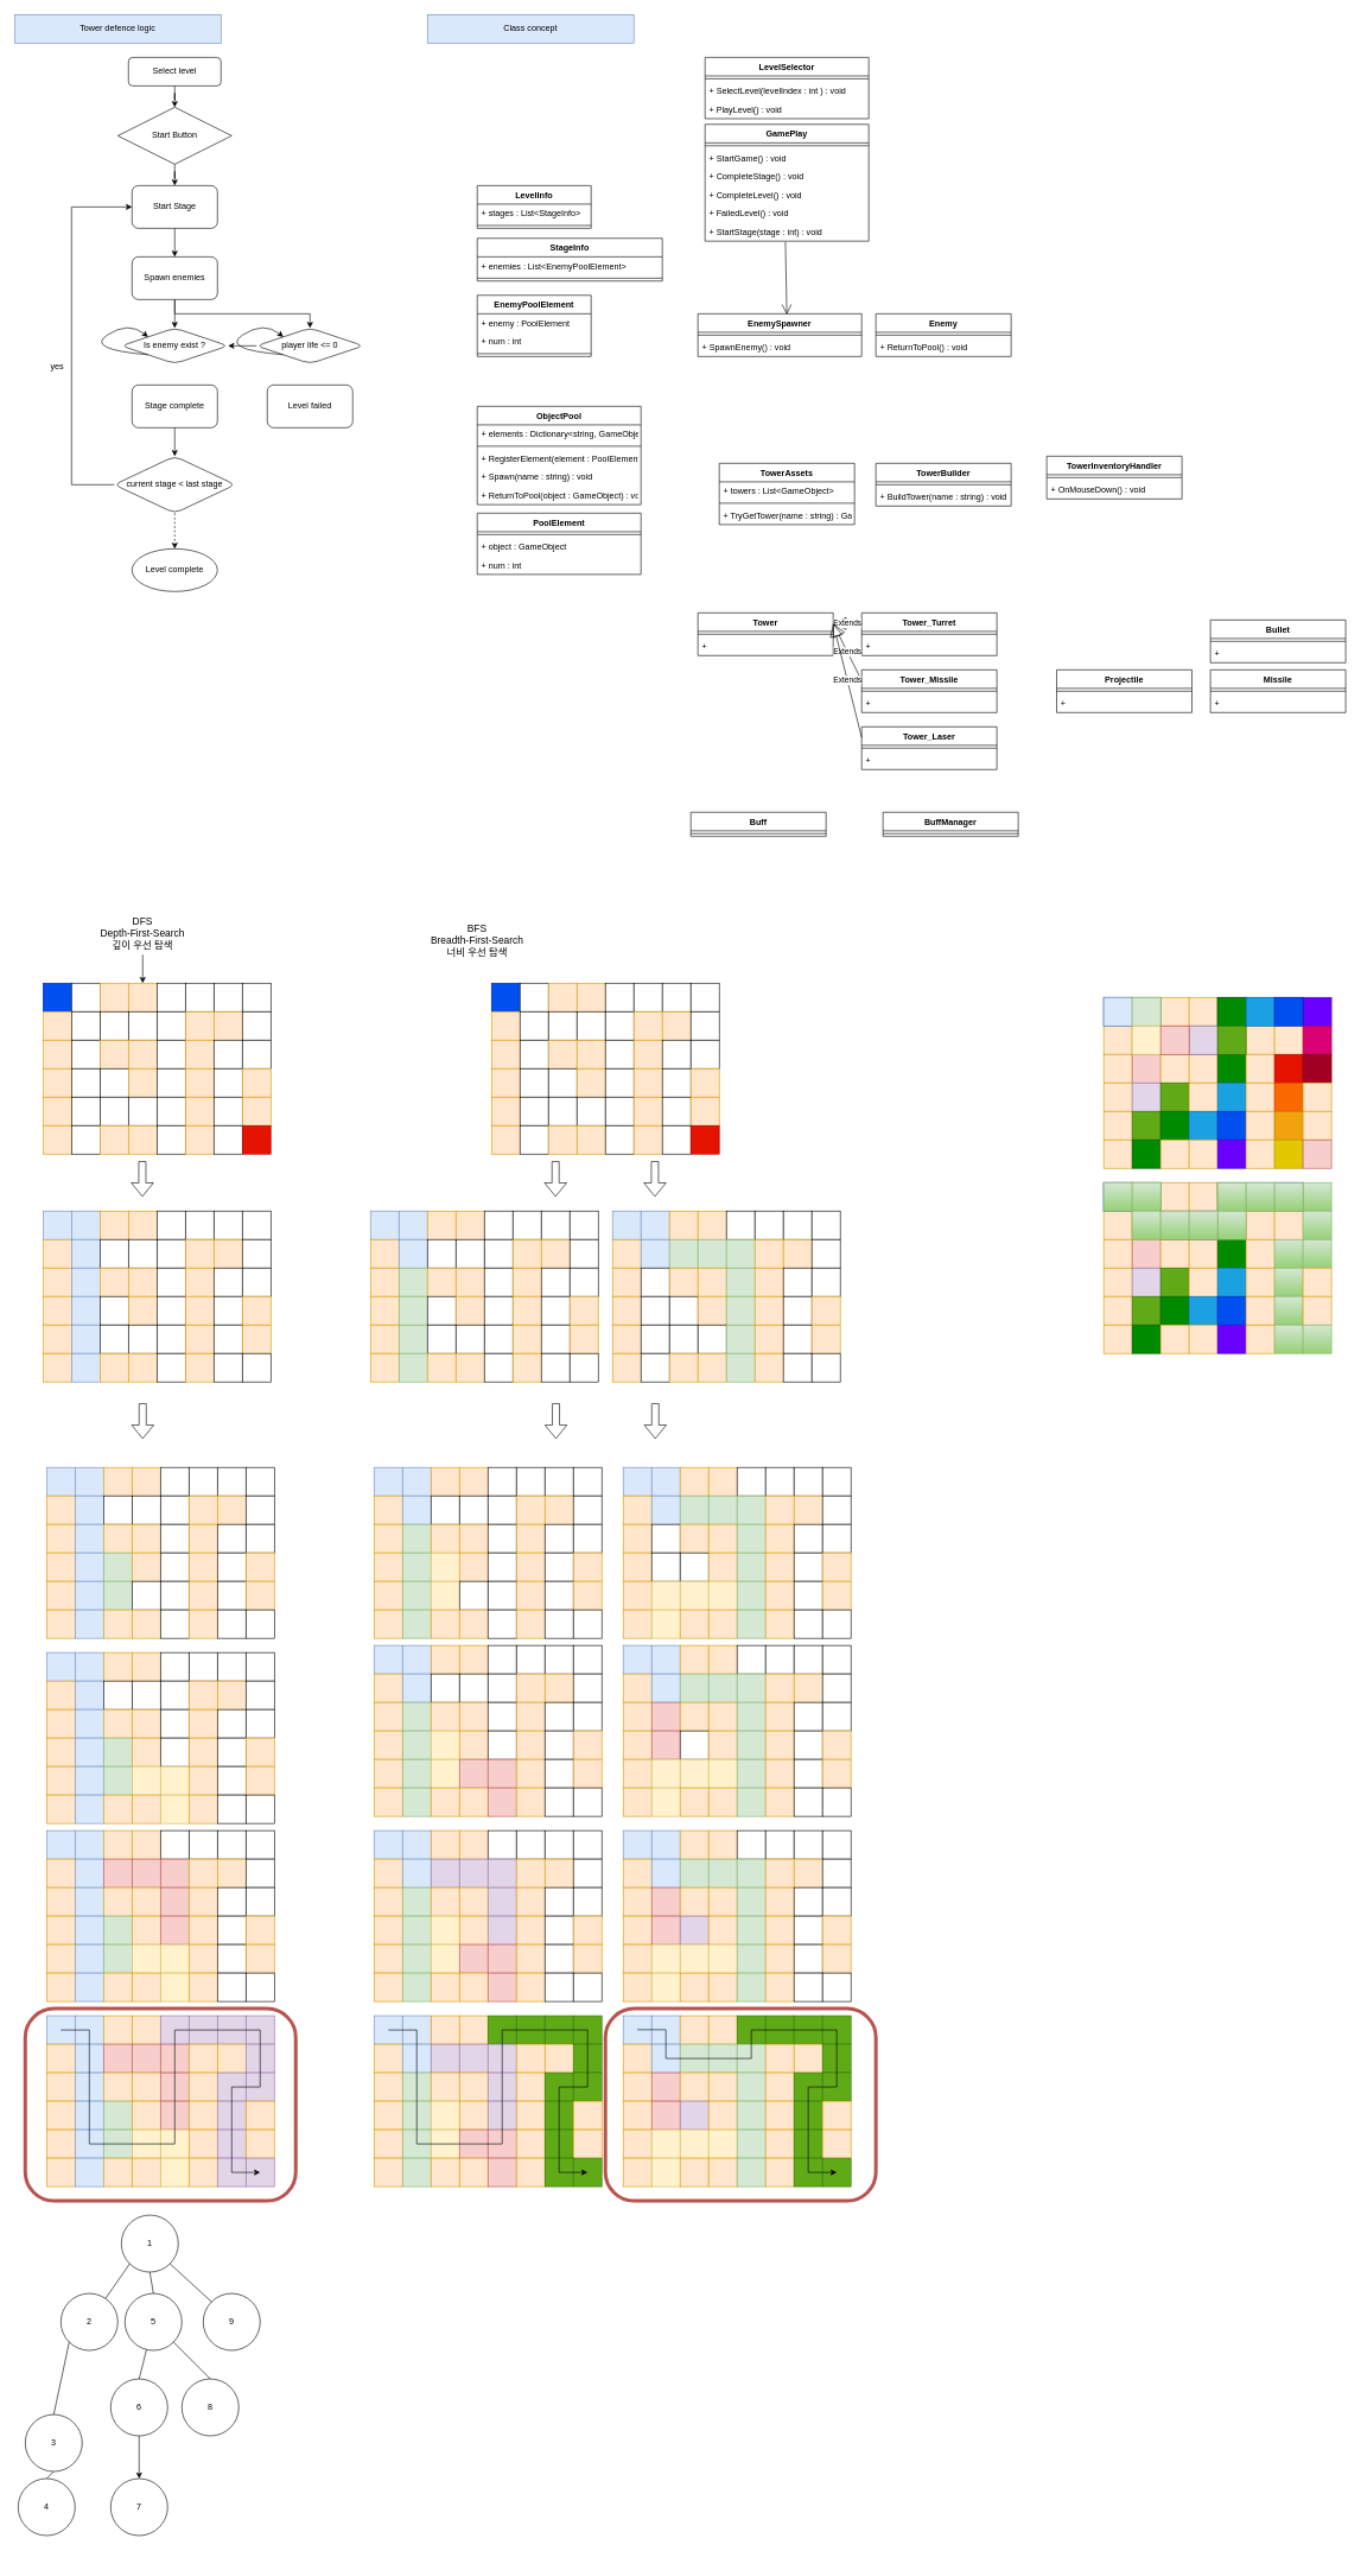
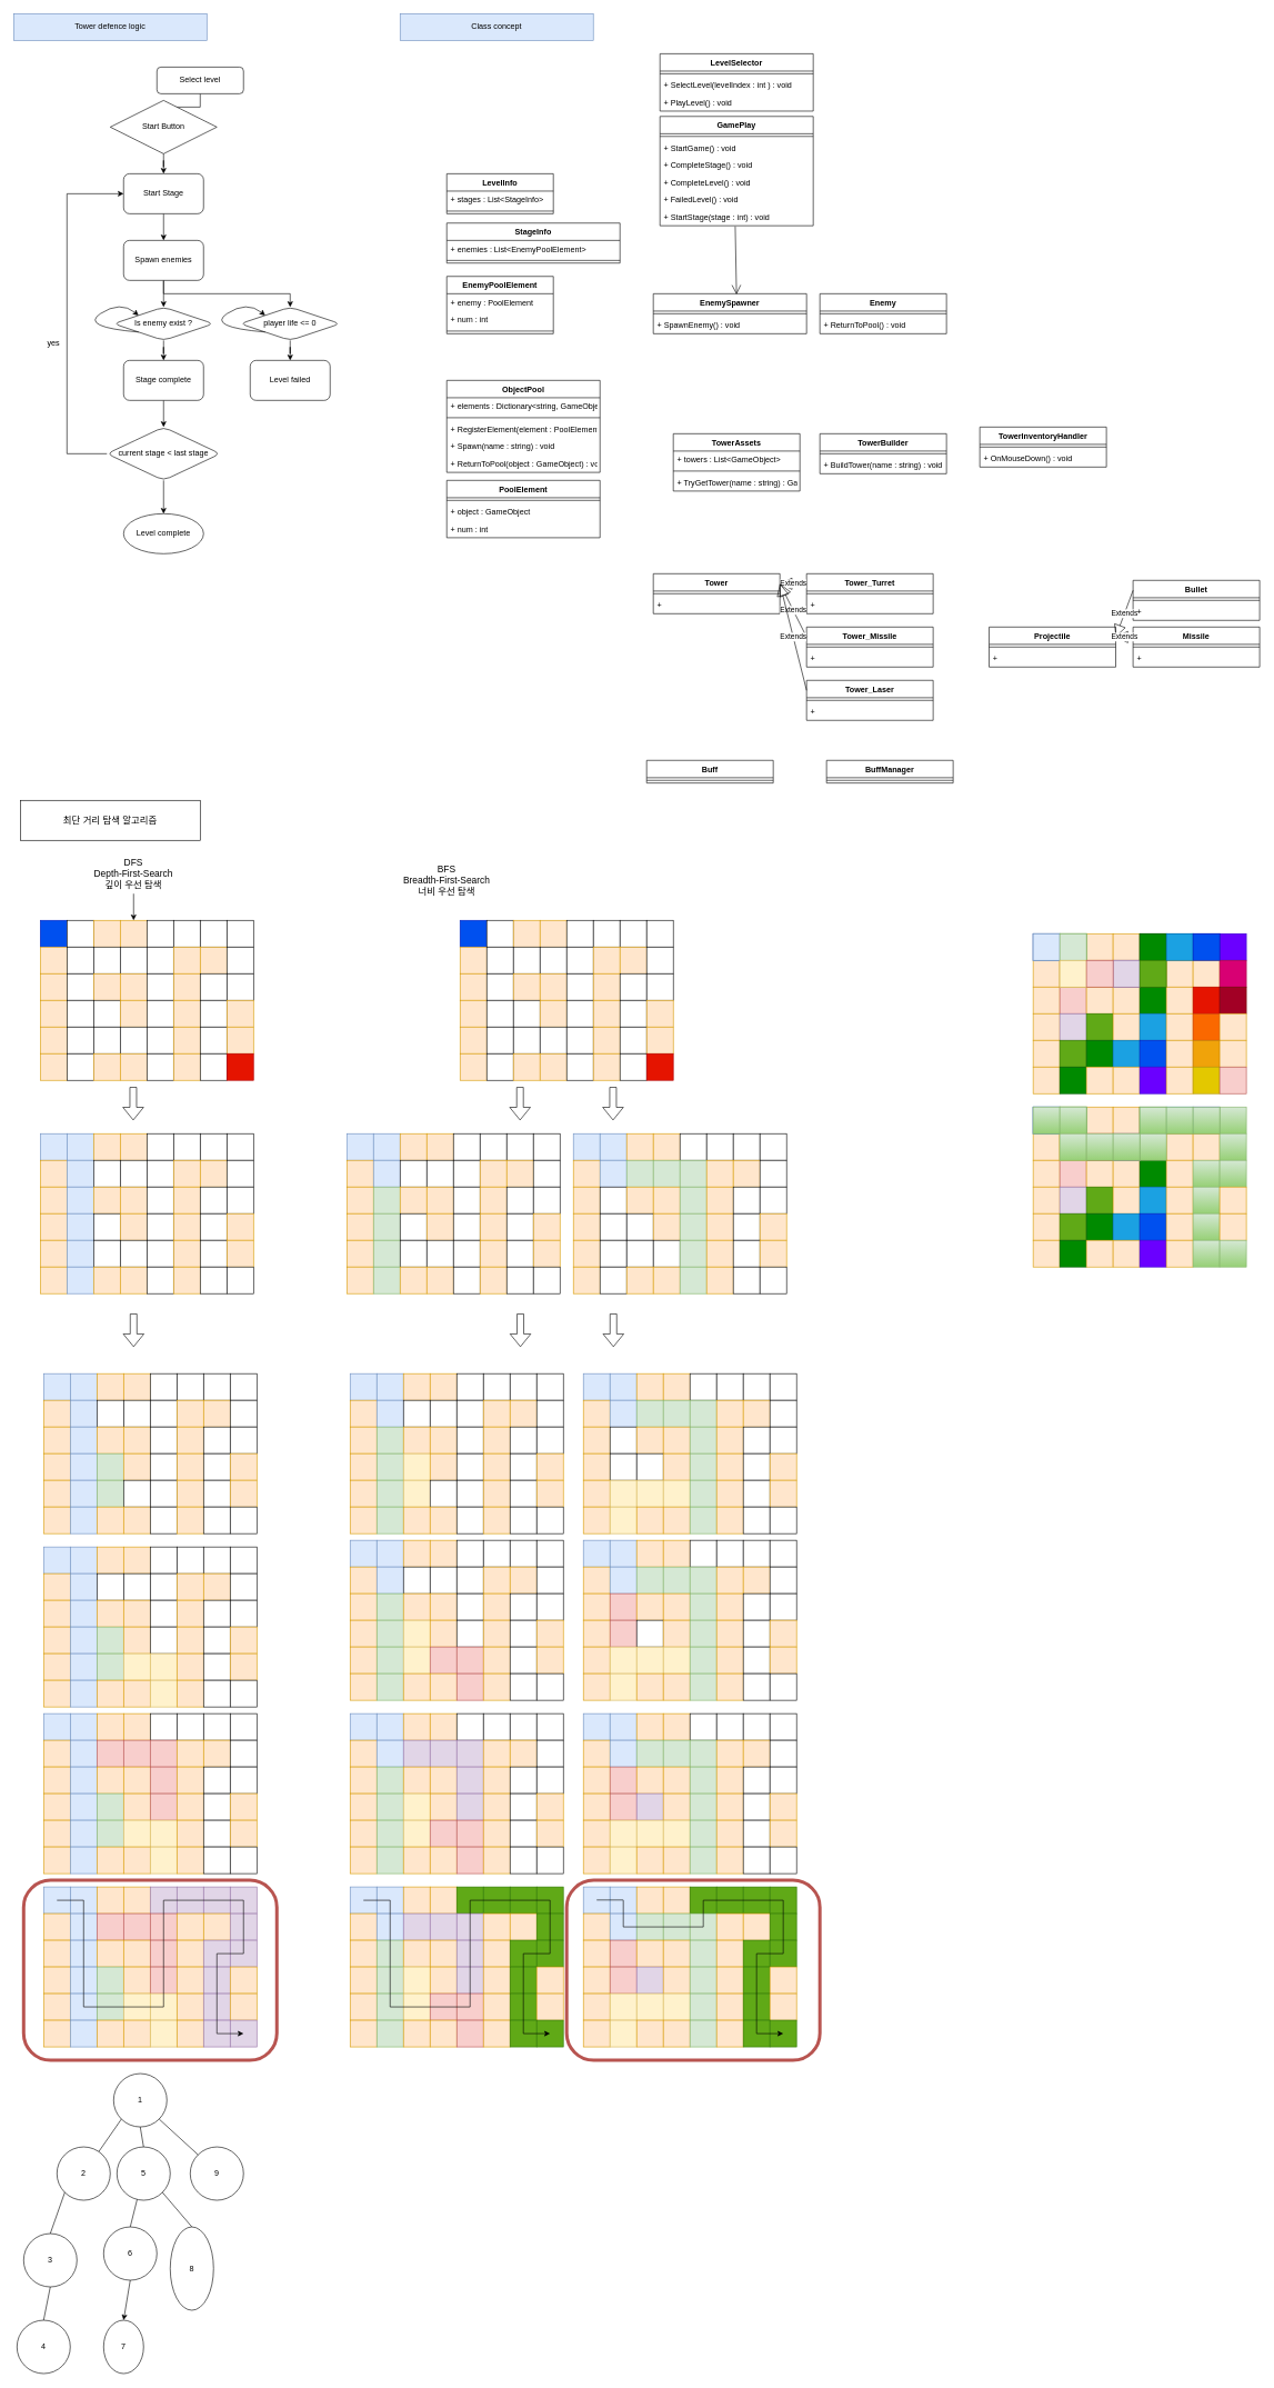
- <mxCell id="3" value="Select level" style="rounded=1;whiteSpace=wrap;html=1;" parent="1" vertex="1"><mxGeometry x="180" y="80" width="130" height="40" as="geometry" /></mxCell>
+ <mxCell id="3" value="Select level" style="rounded=1;whiteSpace=wrap;html=1;" parent="1" vertex="1"><mxGeometry x="235" y="100" width="130" height="40" as="geometry" /></mxCell>
- <mxCell id="21" value="" style="edgeStyle=orthogonalEdgeStyle;rounded=0;orthogonalLoop=1;jettySize=auto;html=1;" parent="1" source="22" target="13" edge="1"><mxGeometry relative="1" as="geometry" /></mxCell>
+ <mxCell id="21" value="" style="edgeStyle=orthogonalEdgeStyle;rounded=0;orthogonalLoop=1;jettySize=auto;html=1;" parent="1" source="22" target="23" edge="1"><mxGeometry relative="1" as="geometry" /></mxCell>
+ <mxCell id="12" style="edgeStyle=orthogonalEdgeStyle;rounded=0;orthogonalLoop=1;jettySize=auto;html=1;entryX=0.5;entryY=0;entryDx=0;entryDy=0;" parent="1" source="13" target="15" edge="1"><mxGeometry relative="1" as="geometry" /></mxCell>
- <mxCell id="17" value="" style="edgeStyle=orthogonalEdgeStyle;rounded=0;orthogonalLoop=1;jettySize=auto;html=1;dashed=1;" parent="1" source="18" target="20" edge="1"><mxGeometry relative="1" as="geometry" /></mxCell>
+ <mxCell id="17" value="" style="edgeStyle=orthogonalEdgeStyle;rounded=0;orthogonalLoop=1;jettySize=auto;html=1;" parent="1" source="18" target="20" edge="1"><mxGeometry relative="1" as="geometry" /></mxCell>
+ <mxCell id="89" value="Extends" style="endArrow=block;endSize=16;endFill=0;html=1;rounded=0;entryX=1;entryY=0.25;entryDx=0;entryDy=0;exitX=0;exitY=0.25;exitDx=0;exitDy=0;" parent="1" source="86" target="80" edge="1"><mxGeometry width="160" relative="1" as="geometry"><mxPoint x="1220" y="1045" as="sourcePoint" /><mxPoint x="1180" y="885" as="targetPoint" /></mxGeometry></mxCell>
+ <mxCell id="90" value="Extends" style="endArrow=block;endSize=16;endFill=0;html=1;rounded=0;entryX=1;entryY=0.25;entryDx=0;entryDy=0;exitX=0;exitY=0.25;exitDx=0;exitDy=0;" parent="1" source="83" target="80" edge="1"><mxGeometry width="160" relative="1" as="geometry"><mxPoint x="1710" y="895" as="sourcePoint" /><mxPoint x="1684" y="965" as="targetPoint" /></mxGeometry></mxCell>
+ <mxCell id="105" value="최단 거리 탐색 알고리즘" style="rounded=0;whiteSpace=wrap;html=1;fontSize=14;" parent="1" vertex="1"><mxGeometry x="30" y="1200" width="270" height="60" as="geometry" /></mxCell>
- <mxCell id="546" value="8" style="ellipse;whiteSpace=wrap;html=1;aspect=fixed;" vertex="1" parent="1"><mxGeometry x="255" y="3340" width="80" height="80" as="geometry" /></mxCell>
+ <mxCell id="546" value="8" style="ellipse;whiteSpace=wrap;html=1;aspect=fixed;" vertex="1" parent="1"><mxGeometry x="255" y="3340" width="65" height="125" as="geometry" /></mxCell>
- <mxCell id="542" value="3" style="ellipse;whiteSpace=wrap;html=1;aspect=fixed;" vertex="1" parent="1"><mxGeometry x="35" y="3390" width="80" height="80" as="geometry" /></mxCell>
+ <mxCell id="542" value="3" style="ellipse;whiteSpace=wrap;html=1;aspect=fixed;" vertex="1" parent="1"><mxGeometry x="35" y="3350" width="80" height="80" as="geometry" /></mxCell>
- <mxCell id="545" value="7" style="ellipse;whiteSpace=wrap;html=1;aspect=fixed;" vertex="1" parent="1"><mxGeometry x="155" y="3480" width="80" height="80" as="geometry" /></mxCell>
+ <mxCell id="545" value="7" style="ellipse;whiteSpace=wrap;html=1;aspect=fixed;" vertex="1" parent="1"><mxGeometry x="155" y="3480" width="60" height="80" as="geometry" /></mxCell>
